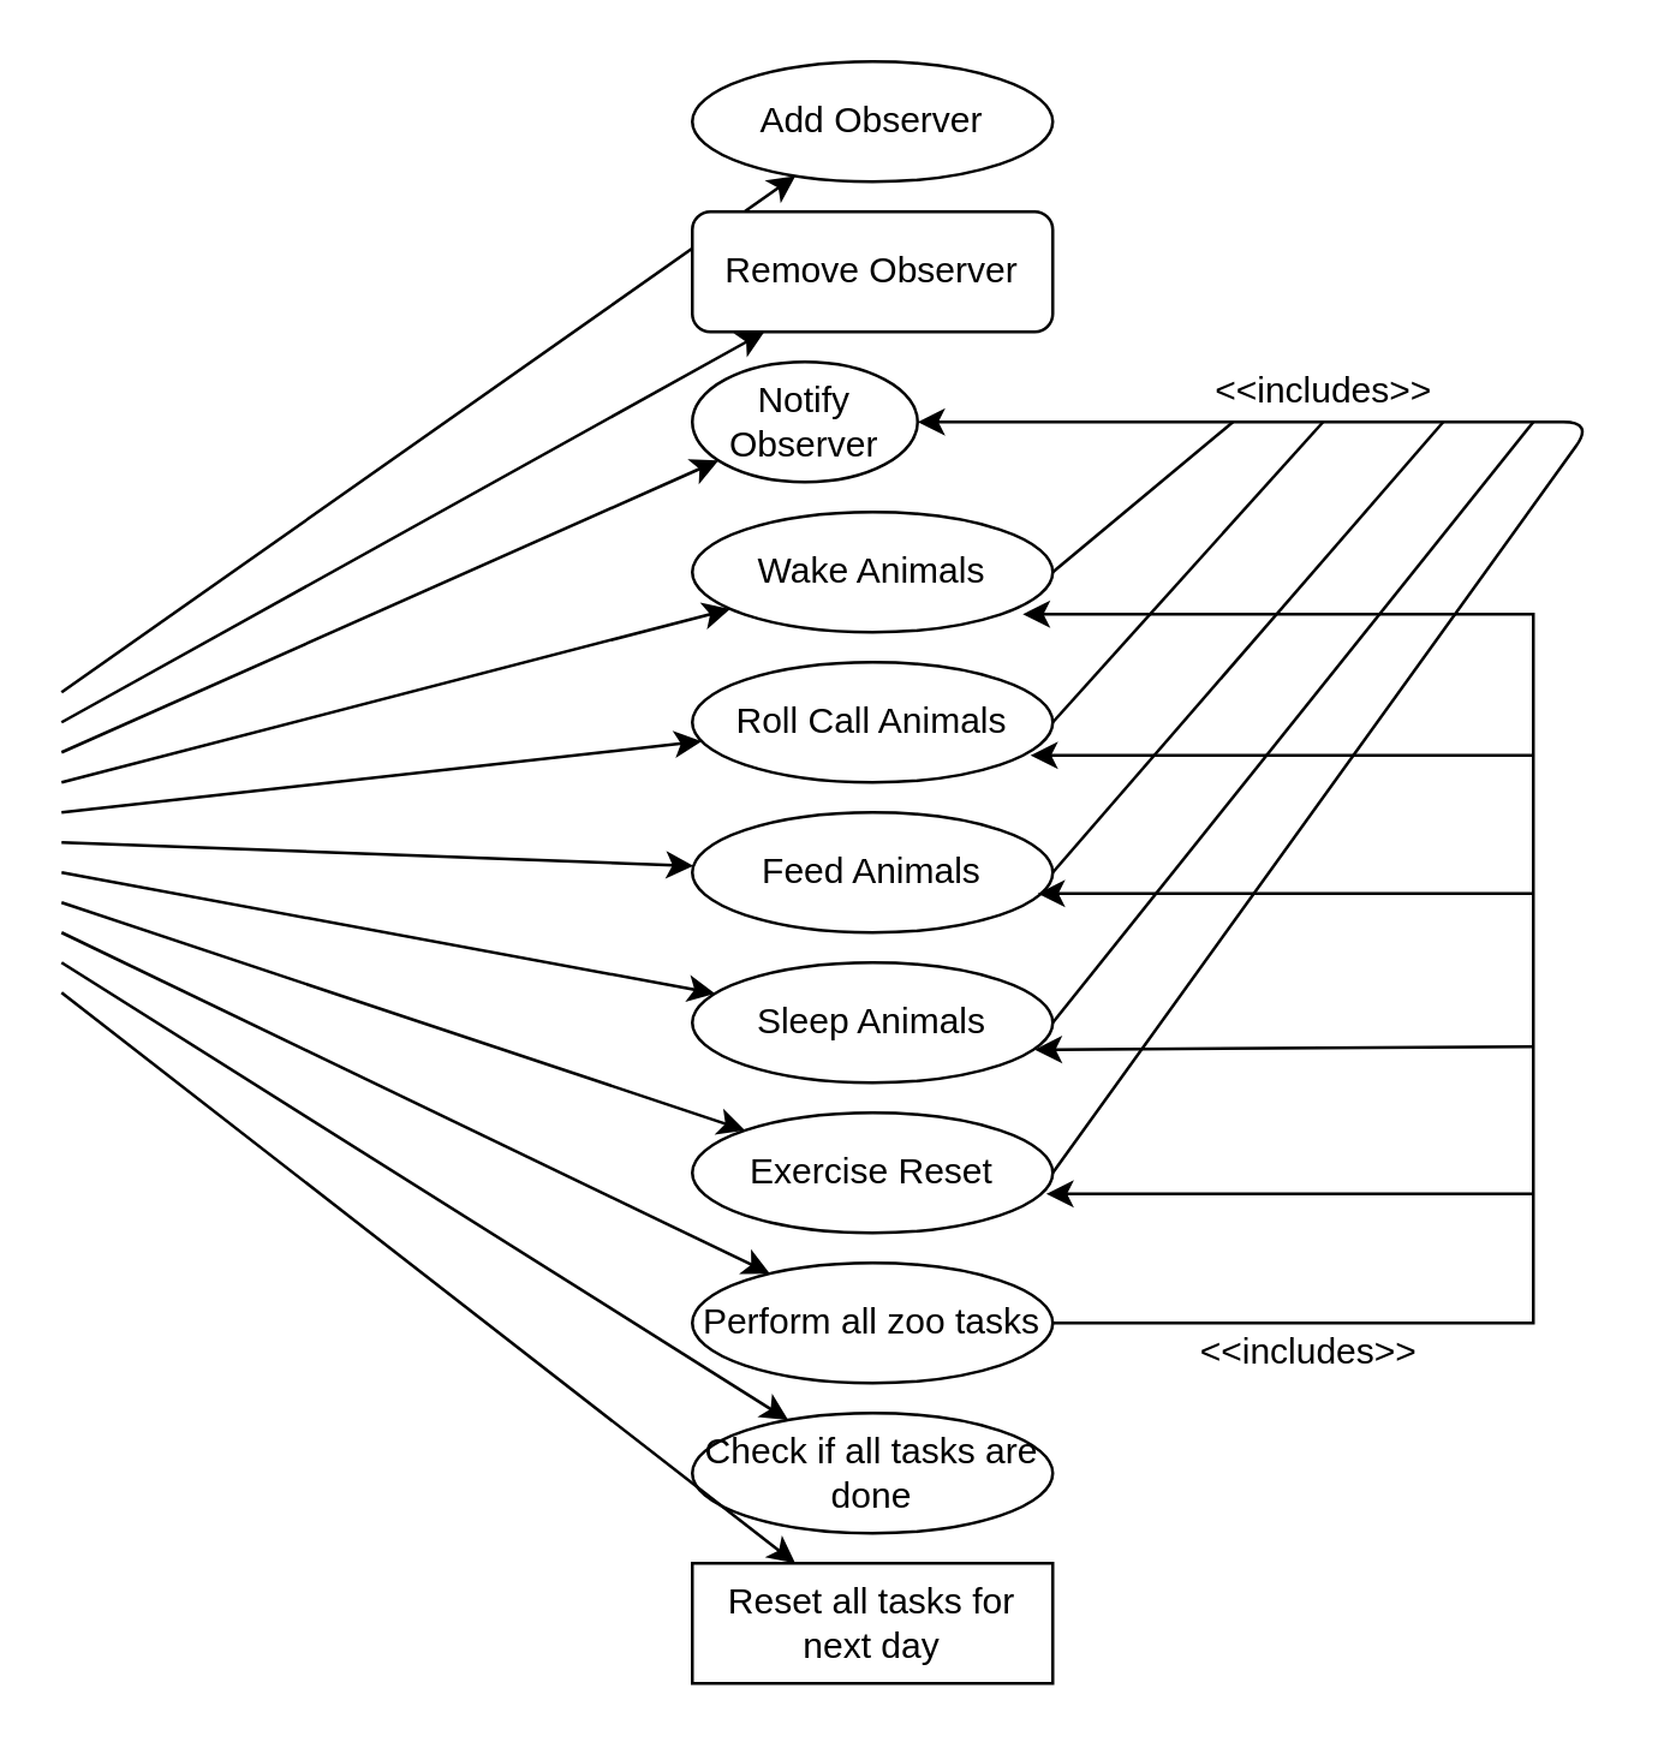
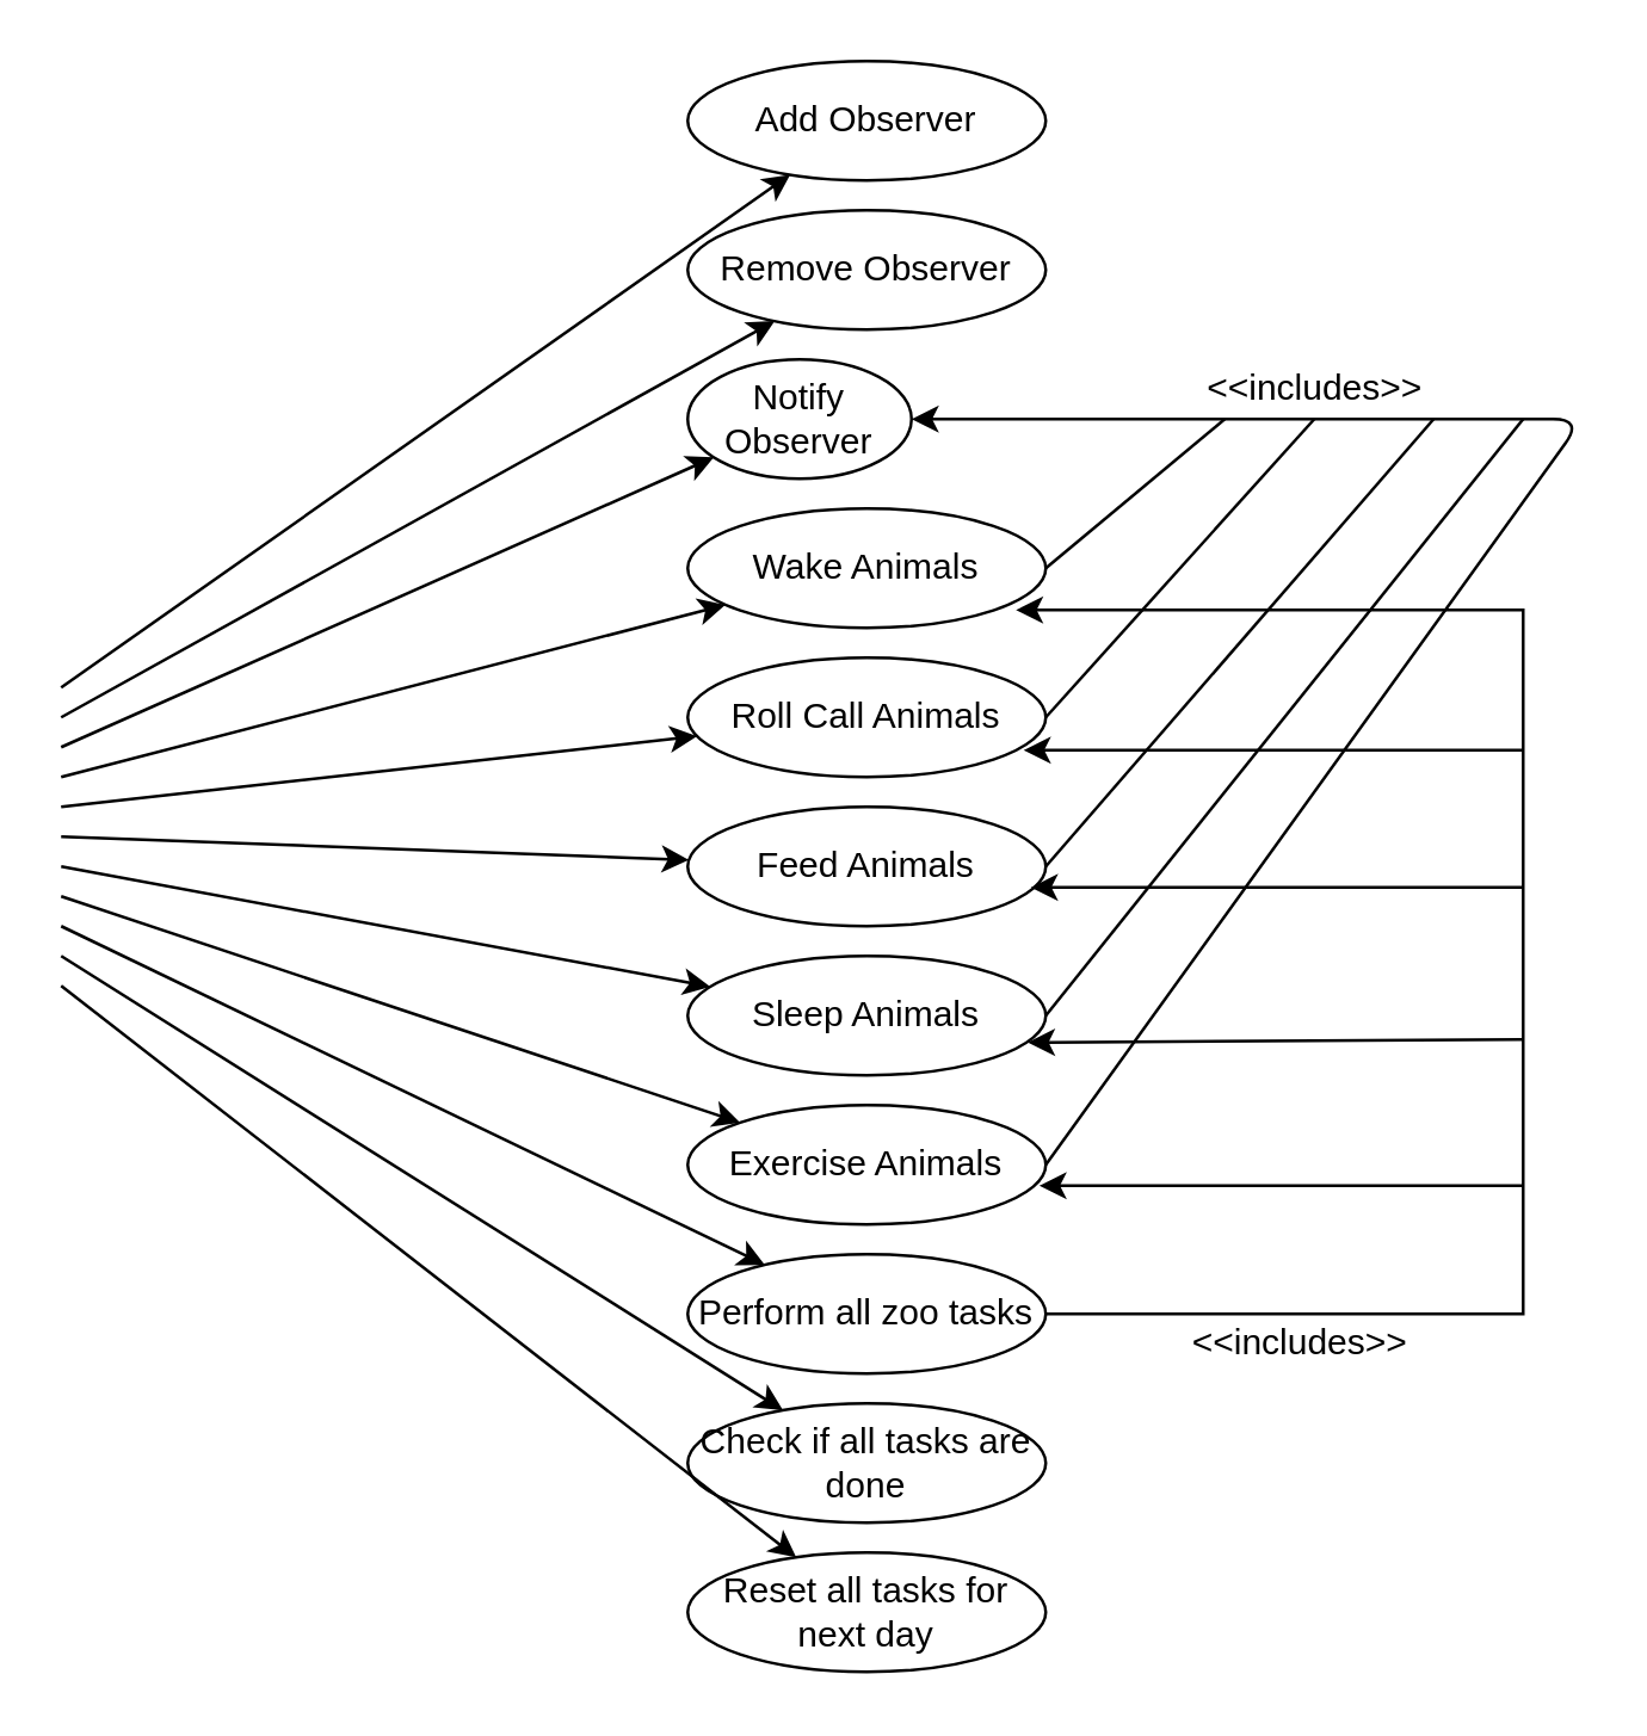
- <mxCell id="5" value="Remove Observer" style="whiteSpace=wrap;html=1;rounded=1;" vertex="1" parent="1"><mxGeometry x="230" y="70" width="120" height="40" as="geometry" /></mxCell>
+ <mxCell id="5" value="Remove Observer" style="ellipse;whiteSpace=wrap;html=1;" vertex="1" parent="1"><mxGeometry x="230" y="70" width="120" height="40" as="geometry" /></mxCell>
- <mxCell id="17" value="Exercise Reset" style="ellipse;whiteSpace=wrap;html=1;" vertex="1" parent="1"><mxGeometry x="230" y="370" width="120" height="40" as="geometry" /></mxCell>
+ <mxCell id="17" value="Exercise Animals" style="ellipse;whiteSpace=wrap;html=1;" vertex="1" parent="1"><mxGeometry x="230" y="370" width="120" height="40" as="geometry" /></mxCell>
- <mxCell id="24" value="Reset all tasks for next day" style="whiteSpace=wrap;html=1;rounded=0;" vertex="1" parent="1"><mxGeometry x="230" y="520" width="120" height="40" as="geometry" /></mxCell>
+ <mxCell id="24" value="Reset all tasks for next day" style="ellipse;whiteSpace=wrap;html=1;" vertex="1" parent="1"><mxGeometry x="230" y="520" width="120" height="40" as="geometry" /></mxCell>
